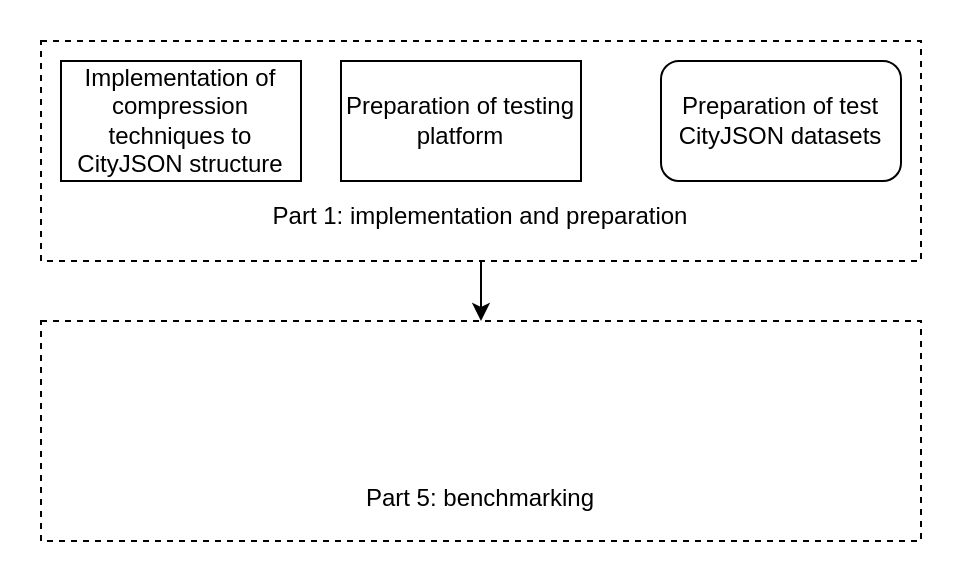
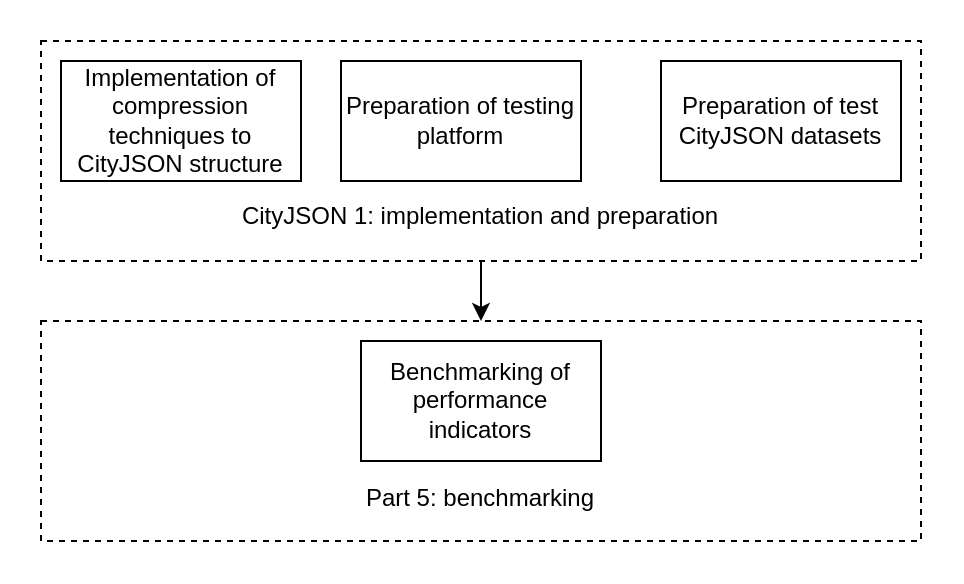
- <mxCell id="6" value="&lt;div&gt;Preparation of test CityJSON datasets&lt;/div&gt;" style="whiteSpace=wrap;html=1;rounded=1;" vertex="1" parent="1"><mxGeometry x="330" y="30" width="120" height="60" as="geometry" /></mxCell>
+ <mxCell id="6" value="&lt;div&gt;Preparation of test CityJSON datasets&lt;/div&gt;" style="rounded=0;whiteSpace=wrap;html=1;" vertex="1" parent="1"><mxGeometry x="330" y="30" width="120" height="60" as="geometry" /></mxCell>
- <mxCell id="9" value="Part 1: implementation and preparation" style="text;html=1;strokeColor=none;fillColor=none;align=center;verticalAlign=middle;whiteSpace=wrap;rounded=0;" vertex="1" parent="1"><mxGeometry x="20" y="98" width="440" height="20" as="geometry" /></mxCell>
+ <mxCell id="9" value="CityJSON 1: implementation and preparation" style="text;html=1;strokeColor=none;fillColor=none;align=center;verticalAlign=middle;whiteSpace=wrap;rounded=0;" vertex="1" parent="1"><mxGeometry x="20" y="98" width="440" height="20" as="geometry" /></mxCell>
+ <mxCell id="7" value="Benchmarking of performance indicators" style="rounded=0;whiteSpace=wrap;html=1;" vertex="1" parent="1"><mxGeometry x="180" y="170" width="120" height="60" as="geometry" /></mxCell>
